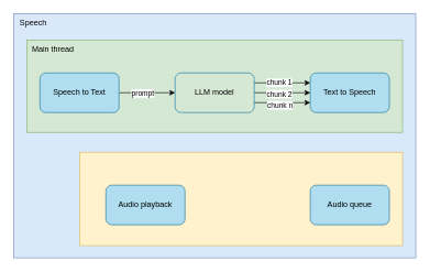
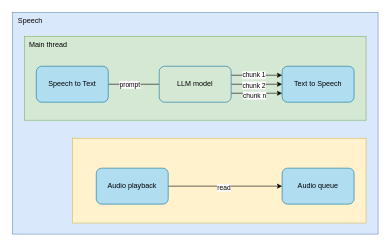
- <mxCell id="6" style="edgeStyle=orthogonalEdgeStyle;rounded=0;orthogonalLoop=1;jettySize=auto;html=1;entryX=0;entryY=0.5;entryDx=0;entryDy=0;" parent="2" source="8" target="20" edge="1"><mxGeometry relative="1" as="geometry" /></mxCell>
+ <mxCell id="6" style="edgeStyle=orthogonalEdgeStyle;rounded=0;orthogonalLoop=1;jettySize=auto;html=1;entryX=0;entryY=0.5;entryDx=0;entryDy=0;endArrow=none;" parent="2" source="8" target="20" edge="1"><mxGeometry relative="1" as="geometry" /></mxCell>
+ <mxCell id="11" style="edgeStyle=orthogonalEdgeStyle;rounded=0;orthogonalLoop=1;jettySize=auto;html=1;entryX=0;entryY=0.5;entryDx=0;entryDy=0;" parent="2" source="13" target="10" edge="1"><mxGeometry relative="1" as="geometry" /></mxCell>
+ <mxCell id="12" value="read" style="edgeLabel;html=1;align=center;verticalAlign=middle;resizable=0;points=[];" parent="11" vertex="1" connectable="0"><mxGeometry x="-0.029" y="-2" relative="1" as="geometry"><mxPoint as="offset" /></mxGeometry></mxCell>
